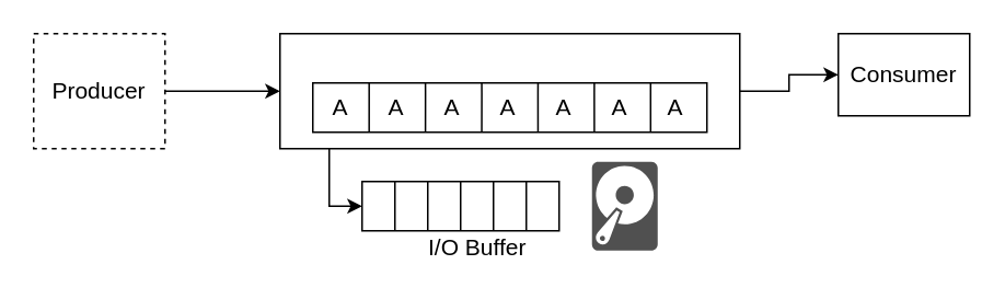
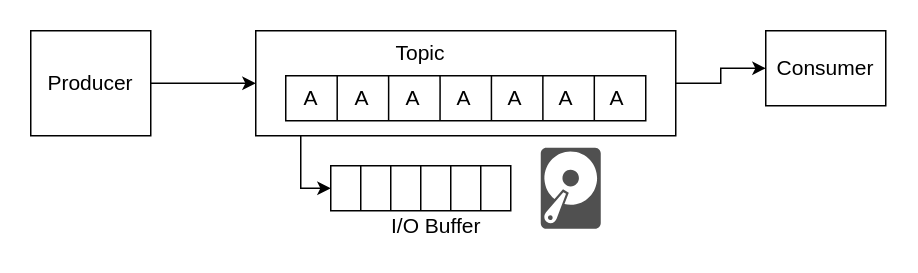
+ <mxCell id="31" value="Topic" style="text;html=1;strokeColor=none;fillColor=none;align=center;verticalAlign=middle;whiteSpace=wrap;rounded=0;fontSize=14;" vertex="1" parent="1"><mxGeometry x="263" y="20" width="34" height="30" as="geometry" /></mxCell>
- <mxCell id="22" value="Producer" style="rounded=0;whiteSpace=wrap;html=1;fontSize=14;dashed=1;" vertex="1" parent="1"><mxGeometry x="20" y="20" width="80" height="70" as="geometry" /></mxCell>
+ <mxCell id="22" value="Producer" style="rounded=0;whiteSpace=wrap;html=1;fontSize=14;" vertex="1" parent="1"><mxGeometry x="20" y="20" width="80" height="70" as="geometry" /></mxCell>
